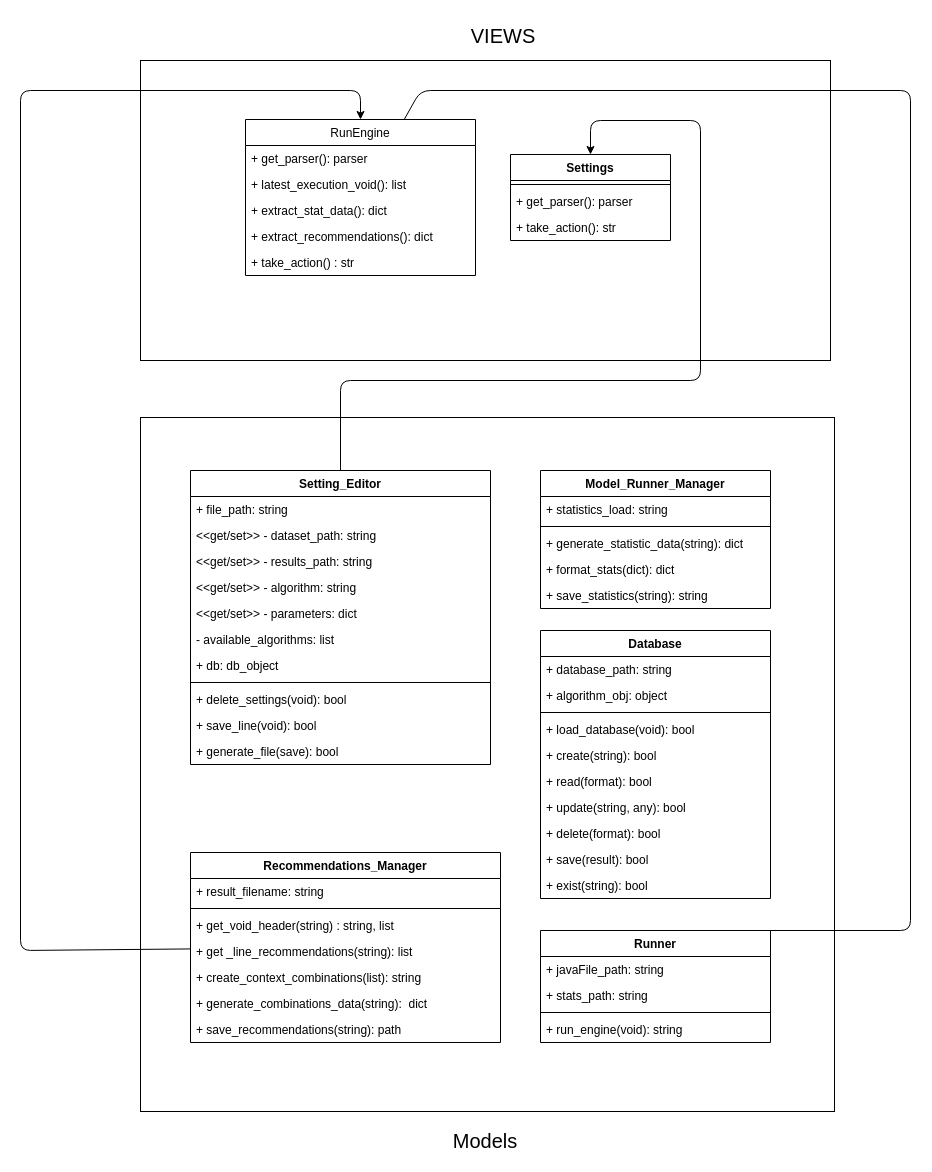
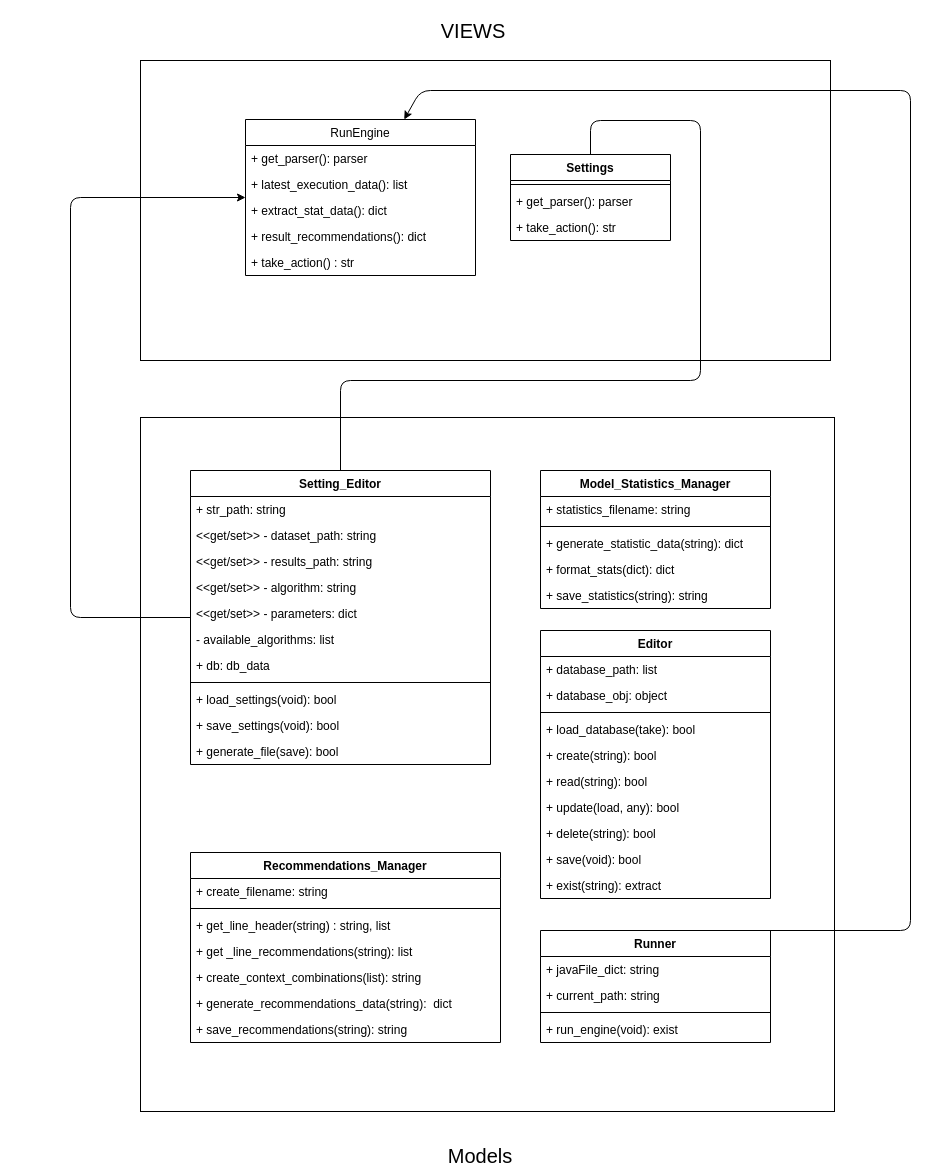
- <mxCell id="57" value="&lt;font style=&quot;font-size: 20px&quot;&gt;VIEWS&lt;/font&gt;" style="text;html=1;strokeColor=none;fillColor=none;align=center;verticalAlign=middle;whiteSpace=wrap;rounded=0;" parent="1" vertex="1"><mxGeometry x="400" y="25" width="206" height="20" as="geometry" /></mxCell>
+ <mxCell id="57" value="&lt;font style=&quot;font-size: 20px&quot;&gt;VIEWS&lt;/font&gt;" style="text;html=1;strokeColor=none;fillColor=none;align=center;verticalAlign=middle;whiteSpace=wrap;rounded=0;" parent="1" vertex="1"><mxGeometry x="370" y="20" width="206" height="20" as="geometry" /></mxCell>
- <mxCell id="60" value="" style="endArrow=none;html=1;exitX=0.5;exitY=0;exitDx=0;exitDy=0;" parent="1" source="45" target="8" edge="1"><mxGeometry width="50" height="50" relative="1" as="geometry"><mxPoint x="1010" y="1010" as="sourcePoint" /><mxPoint x="1060" y="960" as="targetPoint" /><Array as="points"><mxPoint x="910" y="930" /><mxPoint x="910" y="90" /><mxPoint x="420" y="90" /></Array></mxGeometry></mxCell>
+ <mxCell id="60" value="" style="endArrow=classic;html=1;exitX=0.5;exitY=0;exitDx=0;exitDy=0;" parent="1" source="45" target="8" edge="1"><mxGeometry width="50" height="50" relative="1" as="geometry"><mxPoint x="1010" y="1010" as="sourcePoint" /><mxPoint x="1060" y="960" as="targetPoint" /><Array as="points"><mxPoint x="910" y="930" /><mxPoint x="910" y="90" /><mxPoint x="420" y="90" /></Array></mxGeometry></mxCell>
- <mxCell id="61" value="" style="endArrow=classic;html=1;entryX=0.5;entryY=0;entryDx=0;entryDy=0;" parent="1" source="14" target="4" edge="1"><mxGeometry width="50" height="50" relative="1" as="geometry"><mxPoint x="-70" y="360" as="sourcePoint" /><mxPoint x="-20" y="310" as="targetPoint" /><Array as="points"><mxPoint x="340" y="380" /><mxPoint x="700" y="380" /><mxPoint x="700" y="120" /><mxPoint x="590" y="120" /></Array></mxGeometry></mxCell>
+ <mxCell id="61" value="" style="endArrow=none;html=1;entryX=0.5;entryY=0;entryDx=0;entryDy=0;" parent="1" source="14" target="4" edge="1"><mxGeometry width="50" height="50" relative="1" as="geometry"><mxPoint x="-70" y="360" as="sourcePoint" /><mxPoint x="-20" y="310" as="targetPoint" /><Array as="points"><mxPoint x="340" y="380" /><mxPoint x="700" y="380" /><mxPoint x="700" y="120" /><mxPoint x="590" y="120" /></Array></mxGeometry></mxCell>
- <mxCell id="10" value="+ latest_execution_void(): list" style="text;strokeColor=none;fillColor=none;align=left;verticalAlign=top;spacingLeft=4;spacingRight=4;overflow=hidden;rotatable=0;points=[[0,0.5],[1,0.5]];portConstraint=eastwest;" parent="8" vertex="1"><mxGeometry y="52" width="230" height="26" as="geometry" /></mxCell>
+ <mxCell id="10" value="+ latest_execution_data(): list" style="text;strokeColor=none;fillColor=none;align=left;verticalAlign=top;spacingLeft=4;spacingRight=4;overflow=hidden;rotatable=0;points=[[0,0.5],[1,0.5]];portConstraint=eastwest;" parent="8" vertex="1"><mxGeometry y="52" width="230" height="26" as="geometry" /></mxCell>
- <mxCell id="12" value="+ extract_recommendations(): dict" style="text;strokeColor=none;fillColor=none;align=left;verticalAlign=top;spacingLeft=4;spacingRight=4;overflow=hidden;rotatable=0;points=[[0,0.5],[1,0.5]];portConstraint=eastwest;" parent="8" vertex="1"><mxGeometry y="104" width="230" height="26" as="geometry" /></mxCell>
+ <mxCell id="12" value="+ result_recommendations(): dict" style="text;strokeColor=none;fillColor=none;align=left;verticalAlign=top;spacingLeft=4;spacingRight=4;overflow=hidden;rotatable=0;points=[[0,0.5],[1,0.5]];portConstraint=eastwest;" parent="8" vertex="1"><mxGeometry y="104" width="230" height="26" as="geometry" /></mxCell>
+ <mxCell id="58" value="" style="endArrow=classic;html=1;" parent="1" source="14" target="8" edge="1"><mxGeometry width="50" height="50" relative="1" as="geometry"><mxPoint x="50" y="510" as="sourcePoint" /><mxPoint x="100" y="320" as="targetPoint" /><Array as="points"><mxPoint y="617" x="70" /><mxPoint y="197" x="70" /></Array></mxGeometry></mxCell>
- <mxCell id="59" value="" style="endArrow=classic;html=1;" parent="1" source="37" target="8" edge="1"><mxGeometry width="50" height="50" relative="1" as="geometry"><mxPoint x="30" y="940" as="sourcePoint" /><mxPoint x="80" y="890" as="targetPoint" /><Array as="points"><mxPoint x="20" y="950" /><mxPoint x="20" y="90" /><mxPoint x="360" y="90" /></Array></mxGeometry></mxCell>
- <mxCell id="50" value="Model_Runner_Manager" style="swimlane;fontStyle=1;align=center;verticalAlign=top;childLayout=stackLayout;horizontal=1;startSize=26;horizontalStack=0;resizeParent=1;resizeParentMax=0;resizeLast=0;collapsible=1;marginBottom=0;" parent="1" vertex="1"><mxGeometry x="540" y="470" width="230" height="138" as="geometry" /></mxCell>
+ <mxCell id="50" value="Model_Statistics_Manager" style="swimlane;fontStyle=1;align=center;verticalAlign=top;childLayout=stackLayout;horizontal=1;startSize=26;horizontalStack=0;resizeParent=1;resizeParentMax=0;resizeLast=0;collapsible=1;marginBottom=0;" parent="1" vertex="1"><mxGeometry x="540" y="470" width="230" height="138" as="geometry" /></mxCell>
- <mxCell id="15" value="+ file_path: string" style="text;strokeColor=none;fillColor=none;align=left;verticalAlign=top;spacingLeft=4;spacingRight=4;overflow=hidden;rotatable=0;points=[[0,0.5],[1,0.5]];portConstraint=eastwest;" parent="14" vertex="1"><mxGeometry y="26" width="300" height="26" as="geometry" /></mxCell>
+ <mxCell id="15" value="+ str_path: string" style="text;strokeColor=none;fillColor=none;align=left;verticalAlign=top;spacingLeft=4;spacingRight=4;overflow=hidden;rotatable=0;points=[[0,0.5],[1,0.5]];portConstraint=eastwest;" parent="14" vertex="1"><mxGeometry y="26" width="300" height="26" as="geometry" /></mxCell>
- <mxCell id="51" value="+ statistics_load: string" style="text;strokeColor=none;fillColor=none;align=left;verticalAlign=top;spacingLeft=4;spacingRight=4;overflow=hidden;rotatable=0;points=[[0,0.5],[1,0.5]];portConstraint=eastwest;" parent="50" vertex="1"><mxGeometry y="26" width="230" height="26" as="geometry" /></mxCell>
+ <mxCell id="51" value="+ statistics_filename: string" style="text;strokeColor=none;fillColor=none;align=left;verticalAlign=top;spacingLeft=4;spacingRight=4;overflow=hidden;rotatable=0;points=[[0,0.5],[1,0.5]];portConstraint=eastwest;" parent="50" vertex="1"><mxGeometry y="26" width="230" height="26" as="geometry" /></mxCell>
- <mxCell id="26" value="Database" style="swimlane;fontStyle=1;align=center;verticalAlign=top;childLayout=stackLayout;horizontal=1;startSize=26;horizontalStack=0;resizeParent=1;resizeParentMax=0;resizeLast=0;collapsible=1;marginBottom=0;" parent="1" vertex="1"><mxGeometry x="540" y="630" width="230" height="268" as="geometry" /></mxCell>
+ <mxCell id="26" value="Editor" style="swimlane;fontStyle=1;align=center;verticalAlign=top;childLayout=stackLayout;horizontal=1;startSize=26;horizontalStack=0;resizeParent=1;resizeParentMax=0;resizeLast=0;collapsible=1;marginBottom=0;" parent="1" vertex="1"><mxGeometry x="540" y="630" width="230" height="268" as="geometry" /></mxCell>
- <mxCell id="21" value="+ db: db_object" style="text;strokeColor=none;fillColor=none;align=left;verticalAlign=top;spacingLeft=4;spacingRight=4;overflow=hidden;rotatable=0;points=[[0,0.5],[1,0.5]];portConstraint=eastwest;" parent="14" vertex="1"><mxGeometry y="182" width="300" height="26" as="geometry" /></mxCell>
+ <mxCell id="21" value="+ db: db_data" style="text;strokeColor=none;fillColor=none;align=left;verticalAlign=top;spacingLeft=4;spacingRight=4;overflow=hidden;rotatable=0;points=[[0,0.5],[1,0.5]];portConstraint=eastwest;" parent="14" vertex="1"><mxGeometry y="182" width="300" height="26" as="geometry" /></mxCell>
- <mxCell id="27" value="+ database_path: string" style="text;strokeColor=none;fillColor=none;align=left;verticalAlign=top;spacingLeft=4;spacingRight=4;overflow=hidden;rotatable=0;points=[[0,0.5],[1,0.5]];portConstraint=eastwest;" parent="26" vertex="1"><mxGeometry y="26" width="230" height="26" as="geometry" /></mxCell>
+ <mxCell id="27" value="+ database_path: list" style="text;strokeColor=none;fillColor=none;align=left;verticalAlign=top;spacingLeft=4;spacingRight=4;overflow=hidden;rotatable=0;points=[[0,0.5],[1,0.5]];portConstraint=eastwest;" parent="26" vertex="1"><mxGeometry y="26" width="230" height="26" as="geometry" /></mxCell>
- <mxCell id="28" value="+ algorithm_obj: object" style="text;strokeColor=none;fillColor=none;align=left;verticalAlign=top;spacingLeft=4;spacingRight=4;overflow=hidden;rotatable=0;points=[[0,0.5],[1,0.5]];portConstraint=eastwest;" parent="26" vertex="1"><mxGeometry y="52" width="230" height="26" as="geometry" /></mxCell>
+ <mxCell id="28" value="+ database_obj: object" style="text;strokeColor=none;fillColor=none;align=left;verticalAlign=top;spacingLeft=4;spacingRight=4;overflow=hidden;rotatable=0;points=[[0,0.5],[1,0.5]];portConstraint=eastwest;" parent="26" vertex="1"><mxGeometry y="52" width="230" height="26" as="geometry" /></mxCell>
- <mxCell id="23" value="+ delete_settings(void): bool" style="text;strokeColor=none;fillColor=none;align=left;verticalAlign=top;spacingLeft=4;spacingRight=4;overflow=hidden;rotatable=0;points=[[0,0.5],[1,0.5]];portConstraint=eastwest;" parent="14" vertex="1"><mxGeometry y="216" width="300" height="26" as="geometry" /></mxCell>
+ <mxCell id="23" value="+ load_settings(void): bool" style="text;strokeColor=none;fillColor=none;align=left;verticalAlign=top;spacingLeft=4;spacingRight=4;overflow=hidden;rotatable=0;points=[[0,0.5],[1,0.5]];portConstraint=eastwest;" parent="14" vertex="1"><mxGeometry y="216" width="300" height="26" as="geometry" /></mxCell>
- <mxCell id="24" value="+ save_line(void): bool" style="text;strokeColor=none;fillColor=none;align=left;verticalAlign=top;spacingLeft=4;spacingRight=4;overflow=hidden;rotatable=0;points=[[0,0.5],[1,0.5]];portConstraint=eastwest;" parent="14" vertex="1"><mxGeometry y="242" width="300" height="26" as="geometry" /></mxCell>
+ <mxCell id="24" value="+ save_settings(void): bool" style="text;strokeColor=none;fillColor=none;align=left;verticalAlign=top;spacingLeft=4;spacingRight=4;overflow=hidden;rotatable=0;points=[[0,0.5],[1,0.5]];portConstraint=eastwest;" parent="14" vertex="1"><mxGeometry y="242" width="300" height="26" as="geometry" /></mxCell>
- <mxCell id="30" value="+ load_database(void): bool" style="text;strokeColor=none;fillColor=none;align=left;verticalAlign=top;spacingLeft=4;spacingRight=4;overflow=hidden;rotatable=0;points=[[0,0.5],[1,0.5]];portConstraint=eastwest;" parent="26" vertex="1"><mxGeometry y="86" width="230" height="26" as="geometry" /></mxCell>
+ <mxCell id="30" value="+ load_database(take): bool" style="text;strokeColor=none;fillColor=none;align=left;verticalAlign=top;spacingLeft=4;spacingRight=4;overflow=hidden;rotatable=0;points=[[0,0.5],[1,0.5]];portConstraint=eastwest;" parent="26" vertex="1"><mxGeometry y="86" width="230" height="26" as="geometry" /></mxCell>
- <mxCell id="32" value="+ read(format): bool" style="text;strokeColor=none;fillColor=none;align=left;verticalAlign=top;spacingLeft=4;spacingRight=4;overflow=hidden;rotatable=0;points=[[0,0.5],[1,0.5]];portConstraint=eastwest;" parent="26" vertex="1"><mxGeometry y="138" width="230" height="26" as="geometry" /></mxCell>
+ <mxCell id="32" value="+ read(string): bool" style="text;strokeColor=none;fillColor=none;align=left;verticalAlign=top;spacingLeft=4;spacingRight=4;overflow=hidden;rotatable=0;points=[[0,0.5],[1,0.5]];portConstraint=eastwest;" parent="26" vertex="1"><mxGeometry y="138" width="230" height="26" as="geometry" /></mxCell>
- <mxCell id="33" value="+ update(string, any): bool" style="text;strokeColor=none;fillColor=none;align=left;verticalAlign=top;spacingLeft=4;spacingRight=4;overflow=hidden;rotatable=0;points=[[0,0.5],[1,0.5]];portConstraint=eastwest;" parent="26" vertex="1"><mxGeometry y="164" width="230" height="26" as="geometry" /></mxCell>
+ <mxCell id="33" value="+ update(load, any): bool" style="text;strokeColor=none;fillColor=none;align=left;verticalAlign=top;spacingLeft=4;spacingRight=4;overflow=hidden;rotatable=0;points=[[0,0.5],[1,0.5]];portConstraint=eastwest;" parent="26" vertex="1"><mxGeometry y="164" width="230" height="26" as="geometry" /></mxCell>
- <mxCell id="34" value="+ delete(format): bool" style="text;strokeColor=none;fillColor=none;align=left;verticalAlign=top;spacingLeft=4;spacingRight=4;overflow=hidden;rotatable=0;points=[[0,0.5],[1,0.5]];portConstraint=eastwest;" parent="26" vertex="1"><mxGeometry y="190" width="230" height="26" as="geometry" /></mxCell>
+ <mxCell id="34" value="+ delete(string): bool" style="text;strokeColor=none;fillColor=none;align=left;verticalAlign=top;spacingLeft=4;spacingRight=4;overflow=hidden;rotatable=0;points=[[0,0.5],[1,0.5]];portConstraint=eastwest;" parent="26" vertex="1"><mxGeometry y="190" width="230" height="26" as="geometry" /></mxCell>
- <mxCell id="35" value="+ save(result): bool" style="text;strokeColor=none;fillColor=none;align=left;verticalAlign=top;spacingLeft=4;spacingRight=4;overflow=hidden;rotatable=0;points=[[0,0.5],[1,0.5]];portConstraint=eastwest;" parent="26" vertex="1"><mxGeometry y="216" width="230" height="26" as="geometry" /></mxCell>
+ <mxCell id="35" value="+ save(void): bool" style="text;strokeColor=none;fillColor=none;align=left;verticalAlign=top;spacingLeft=4;spacingRight=4;overflow=hidden;rotatable=0;points=[[0,0.5],[1,0.5]];portConstraint=eastwest;" parent="26" vertex="1"><mxGeometry y="216" width="230" height="26" as="geometry" /></mxCell>
- <mxCell id="36" value="+ exist(string): bool" style="text;strokeColor=none;fillColor=none;align=left;verticalAlign=top;spacingLeft=4;spacingRight=4;overflow=hidden;rotatable=0;points=[[0,0.5],[1,0.5]];portConstraint=eastwest;" parent="26" vertex="1"><mxGeometry y="242" width="230" height="26" as="geometry" /></mxCell>
+ <mxCell id="36" value="+ exist(string): extract" style="text;strokeColor=none;fillColor=none;align=left;verticalAlign=top;spacingLeft=4;spacingRight=4;overflow=hidden;rotatable=0;points=[[0,0.5],[1,0.5]];portConstraint=eastwest;" parent="26" vertex="1"><mxGeometry y="242" width="230" height="26" as="geometry" /></mxCell>
- <mxCell id="38" value="+ result_filename: string" style="text;strokeColor=none;fillColor=none;align=left;verticalAlign=top;spacingLeft=4;spacingRight=4;overflow=hidden;rotatable=0;points=[[0,0.5],[1,0.5]];portConstraint=eastwest;" parent="37" vertex="1"><mxGeometry y="26" width="310" height="26" as="geometry" /></mxCell>
+ <mxCell id="38" value="+ create_filename: string" style="text;strokeColor=none;fillColor=none;align=left;verticalAlign=top;spacingLeft=4;spacingRight=4;overflow=hidden;rotatable=0;points=[[0,0.5],[1,0.5]];portConstraint=eastwest;" parent="37" vertex="1"><mxGeometry y="26" width="310" height="26" as="geometry" /></mxCell>
- <mxCell id="40" value="+ get_void_header(string) : string, list " style="text;strokeColor=none;fillColor=none;align=left;verticalAlign=top;spacingLeft=4;spacingRight=4;overflow=hidden;rotatable=0;points=[[0,0.5],[1,0.5]];portConstraint=eastwest;" parent="37" vertex="1"><mxGeometry y="60" width="310" height="26" as="geometry" /></mxCell>
+ <mxCell id="40" value="+ get_line_header(string) : string, list " style="text;strokeColor=none;fillColor=none;align=left;verticalAlign=top;spacingLeft=4;spacingRight=4;overflow=hidden;rotatable=0;points=[[0,0.5],[1,0.5]];portConstraint=eastwest;" parent="37" vertex="1"><mxGeometry y="60" width="310" height="26" as="geometry" /></mxCell>
- <mxCell id="46" value="+ javaFile_path: string&#10;" style="text;strokeColor=none;fillColor=none;align=left;verticalAlign=top;spacingLeft=4;spacingRight=4;overflow=hidden;rotatable=0;points=[[0,0.5],[1,0.5]];portConstraint=eastwest;" parent="45" vertex="1"><mxGeometry y="26" width="230" height="26" as="geometry" /></mxCell>
+ <mxCell id="46" value="+ javaFile_dict: string&#10;" style="text;strokeColor=none;fillColor=none;align=left;verticalAlign=top;spacingLeft=4;spacingRight=4;overflow=hidden;rotatable=0;points=[[0,0.5],[1,0.5]];portConstraint=eastwest;" parent="45" vertex="1"><mxGeometry y="26" width="230" height="26" as="geometry" /></mxCell>
- <mxCell id="47" value="+ stats_path: string&#10;" style="text;strokeColor=none;fillColor=none;align=left;verticalAlign=top;spacingLeft=4;spacingRight=4;overflow=hidden;rotatable=0;points=[[0,0.5],[1,0.5]];portConstraint=eastwest;" parent="45" vertex="1"><mxGeometry y="52" width="230" height="26" as="geometry" /></mxCell>
+ <mxCell id="47" value="+ current_path: string&#10;" style="text;strokeColor=none;fillColor=none;align=left;verticalAlign=top;spacingLeft=4;spacingRight=4;overflow=hidden;rotatable=0;points=[[0,0.5],[1,0.5]];portConstraint=eastwest;" parent="45" vertex="1"><mxGeometry y="52" width="230" height="26" as="geometry" /></mxCell>
- <mxCell id="43" value="+ generate_combinations_data(string):  dict" style="text;strokeColor=none;fillColor=none;align=left;verticalAlign=top;spacingLeft=4;spacingRight=4;overflow=hidden;rotatable=0;points=[[0,0.5],[1,0.5]];portConstraint=eastwest;" parent="37" vertex="1"><mxGeometry y="138" width="310" height="26" as="geometry" /></mxCell>
+ <mxCell id="43" value="+ generate_recommendations_data(string):  dict" style="text;strokeColor=none;fillColor=none;align=left;verticalAlign=top;spacingLeft=4;spacingRight=4;overflow=hidden;rotatable=0;points=[[0,0.5],[1,0.5]];portConstraint=eastwest;" parent="37" vertex="1"><mxGeometry y="138" width="310" height="26" as="geometry" /></mxCell>
- <mxCell id="44" value="+ save_recommendations(string): path" style="text;strokeColor=none;fillColor=none;align=left;verticalAlign=top;spacingLeft=4;spacingRight=4;overflow=hidden;rotatable=0;points=[[0,0.5],[1,0.5]];portConstraint=eastwest;" parent="37" vertex="1"><mxGeometry y="164" width="310" height="26" as="geometry" /></mxCell>
+ <mxCell id="44" value="+ save_recommendations(string): string" style="text;strokeColor=none;fillColor=none;align=left;verticalAlign=top;spacingLeft=4;spacingRight=4;overflow=hidden;rotatable=0;points=[[0,0.5],[1,0.5]];portConstraint=eastwest;" parent="37" vertex="1"><mxGeometry y="164" width="310" height="26" as="geometry" /></mxCell>
- <mxCell id="49" value="+ run_engine(void): string" style="text;strokeColor=none;fillColor=none;align=left;verticalAlign=top;spacingLeft=4;spacingRight=4;overflow=hidden;rotatable=0;points=[[0,0.5],[1,0.5]];portConstraint=eastwest;" parent="45" vertex="1"><mxGeometry y="86" width="230" height="26" as="geometry" /></mxCell>
+ <mxCell id="49" value="+ run_engine(void): exist" style="text;strokeColor=none;fillColor=none;align=left;verticalAlign=top;spacingLeft=4;spacingRight=4;overflow=hidden;rotatable=0;points=[[0,0.5],[1,0.5]];portConstraint=eastwest;" parent="45" vertex="1"><mxGeometry y="86" width="230" height="26" as="geometry" /></mxCell>
- <mxCell id="56" value="&lt;font style=&quot;font-size: 20px&quot;&gt;Models&lt;/font&gt;" style="text;html=1;strokeColor=none;fillColor=none;align=center;verticalAlign=middle;whiteSpace=wrap;rounded=0;" parent="1" vertex="1"><mxGeometry x="382" y="1130" width="206" height="20" as="geometry" /></mxCell>
+ <mxCell id="56" value="&lt;font style=&quot;font-size: 20px&quot;&gt;Models&lt;/font&gt;" style="text;html=1;strokeColor=none;fillColor=none;align=center;verticalAlign=middle;whiteSpace=wrap;rounded=0;" parent="1" vertex="1"><mxGeometry x="377" y="1145" width="206" height="20" as="geometry" /></mxCell>
